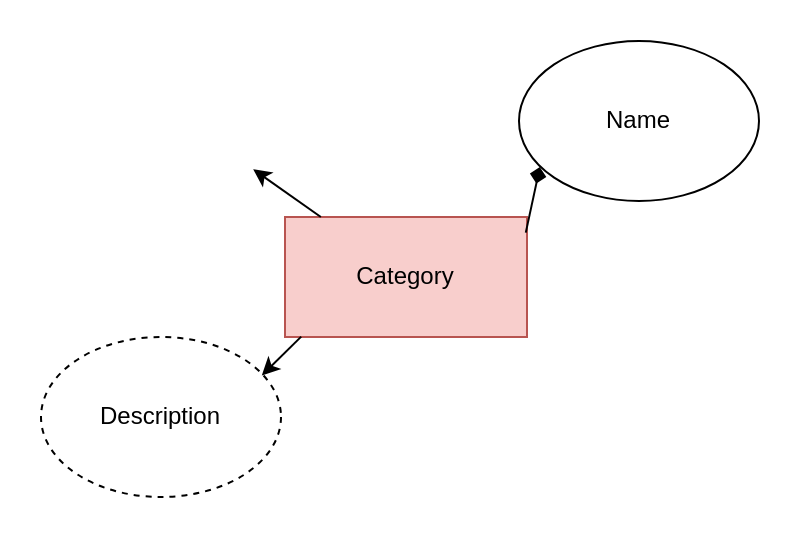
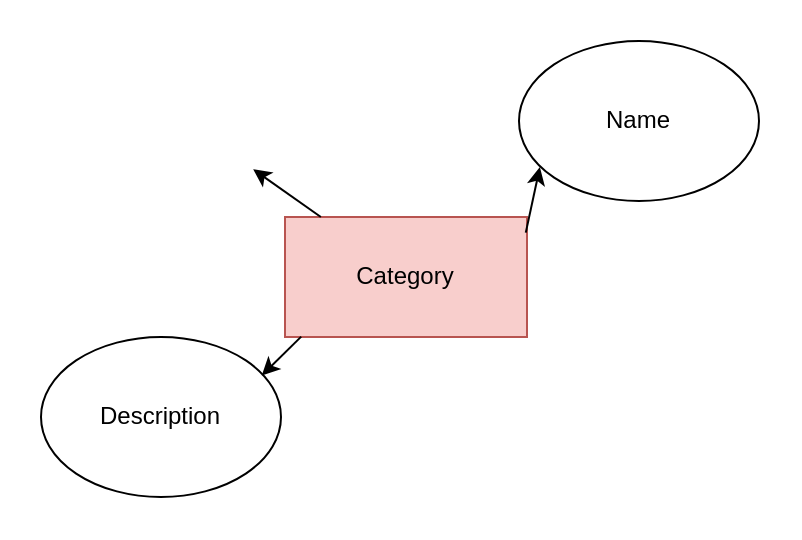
- <mxCell id="7" value="" style="endArrow=diamond;html=1;rounded=0;entryX=0.087;entryY=0.788;entryDx=0;entryDy=0;entryPerimeter=0;exitX=0.995;exitY=0.13;exitDx=0;exitDy=0;exitPerimeter=0;" edge="1" parent="1" source="2" target="3"><mxGeometry width="50" height="50" relative="1" as="geometry"><mxPoint x="258" y="112" as="sourcePoint" /><mxPoint x="279" y="80" as="targetPoint" /></mxGeometry></mxCell>
+ <mxCell id="7" value="" style="endArrow=classic;html=1;rounded=0;entryX=0.087;entryY=0.788;entryDx=0;entryDy=0;entryPerimeter=0;exitX=0.995;exitY=0.13;exitDx=0;exitDy=0;exitPerimeter=0;" edge="1" parent="1" source="2" target="3"><mxGeometry width="50" height="50" relative="1" as="geometry"><mxPoint x="258" y="112" as="sourcePoint" /><mxPoint x="279" y="80" as="targetPoint" /></mxGeometry></mxCell>
- <mxCell id="4" value="Description" style="ellipse;whiteSpace=wrap;html=1;dashed=1;" vertex="1" parent="1"><mxGeometry x="20" y="168" width="120" height="80" as="geometry" /></mxCell>
+ <mxCell id="4" value="Description" style="ellipse;whiteSpace=wrap;html=1;" vertex="1" parent="1"><mxGeometry x="20" y="168" width="120" height="80" as="geometry" /></mxCell>
